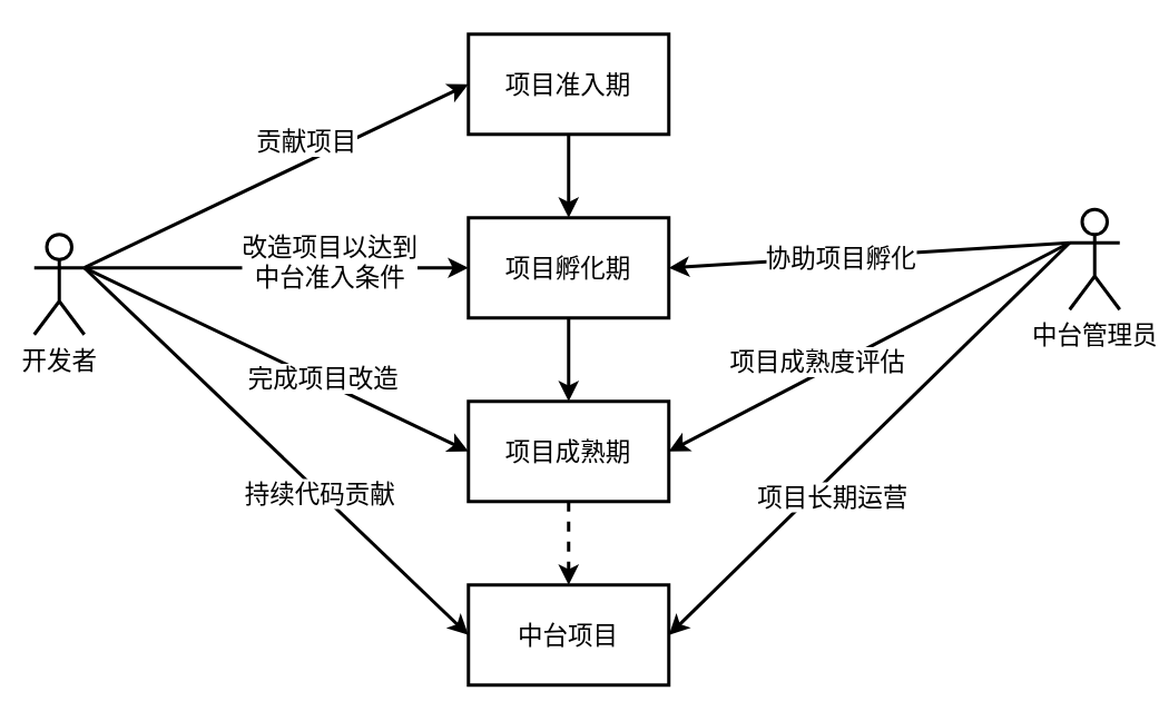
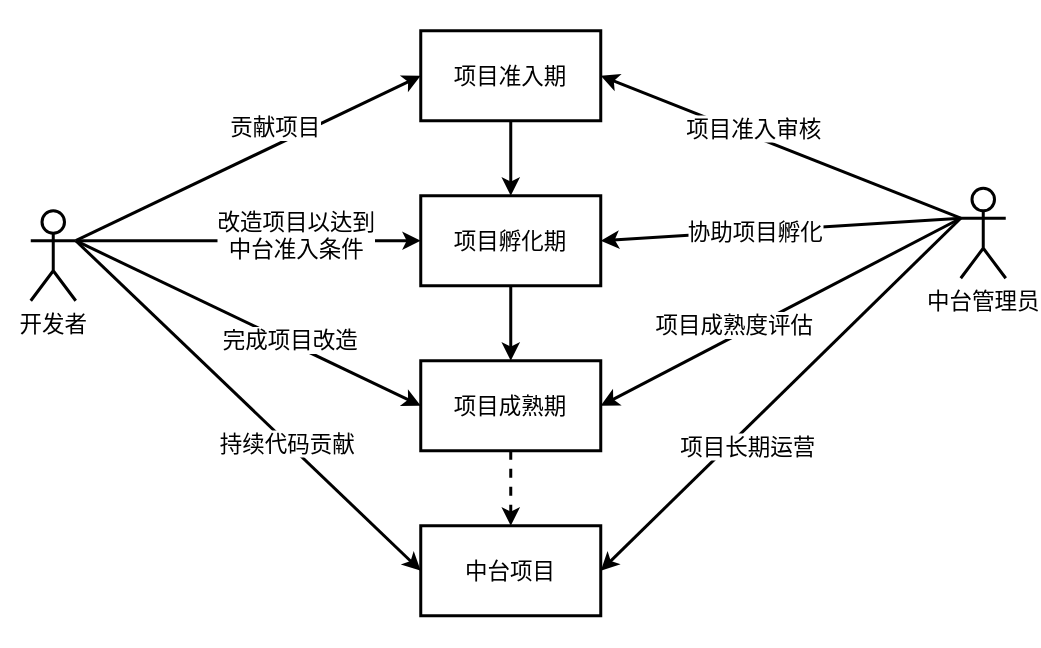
+ <mxCell id="10" style="edgeStyle=none;rounded=0;orthogonalLoop=1;jettySize=auto;html=1;exitX=0;exitY=0.333;exitDx=0;exitDy=0;exitPerimeter=0;entryX=1;entryY=0.5;entryDx=0;entryDy=0;strokeWidth=2;fontSize=15;" edge="1" parent="1" source="17" target="19"><mxGeometry relative="1" as="geometry" /></mxCell>
+ <mxCell id="11" value="项目准入审核" style="edgeLabel;html=1;align=center;verticalAlign=middle;resizable=0;points=[];fontSize=15;" vertex="1" connectable="0" parent="10"><mxGeometry x="0.218" relative="1" as="geometry"><mxPoint x="7.56" y="-3.18" as="offset" /></mxGeometry></mxCell>
